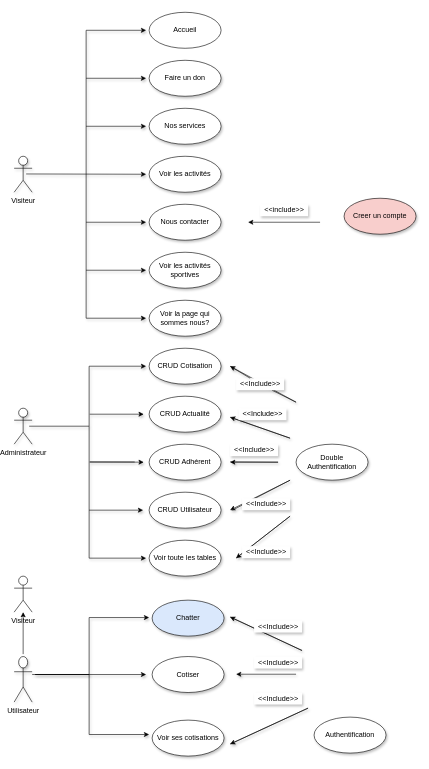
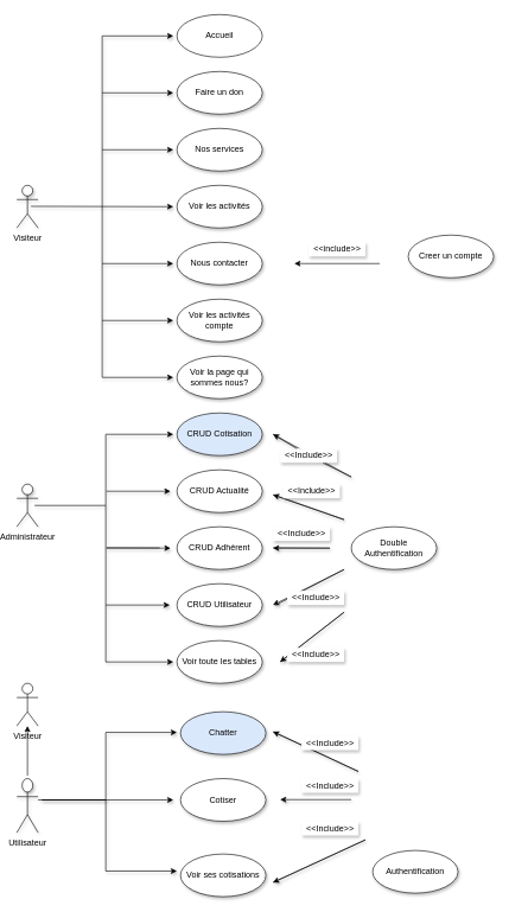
- <mxCell id="55" value="&lt;span&gt;Creer un compte&lt;/span&gt;" style="ellipse;whiteSpace=wrap;html=1;fillColor=#f8cecc;shadow=1;" parent="1" vertex="1"><mxGeometry x="570" y="330" width="120" height="60" as="geometry" /></mxCell>
+ <mxCell id="55" value="&lt;span&gt;Creer un compte&lt;/span&gt;" style="ellipse;whiteSpace=wrap;html=1;fillColor=#FFFFFF;shadow=1;" parent="1" vertex="1"><mxGeometry x="570" y="330" width="120" height="60" as="geometry" /></mxCell>
- <mxCell id="53" value="&lt;span&gt;Voir les activités sportives&lt;/span&gt;" style="ellipse;whiteSpace=wrap;html=1;fillColor=#FFFFFF;shadow=1;" parent="1" vertex="1"><mxGeometry x="245" y="420" width="120" height="60" as="geometry" /></mxCell>
+ <mxCell id="53" value="&lt;span&gt;Voir les activités compte&lt;/span&gt;" style="ellipse;whiteSpace=wrap;html=1;fillColor=#FFFFFF;shadow=1;" parent="1" vertex="1"><mxGeometry x="245" y="420" width="120" height="60" as="geometry" /></mxCell>
- <mxCell id="18" value="&lt;span&gt;CRUD Cotisation&lt;/span&gt;" style="ellipse;whiteSpace=wrap;html=1;fillColor=#FFFFFF;shadow=1;" parent="1" vertex="1"><mxGeometry x="245" y="580" width="120" height="60" as="geometry" /></mxCell>
+ <mxCell id="18" value="&lt;span&gt;CRUD Cotisation&lt;/span&gt;" style="ellipse;whiteSpace=wrap;html=1;fillColor=#dae8fc;shadow=1;" parent="1" vertex="1"><mxGeometry x="245" y="580" width="120" height="60" as="geometry" /></mxCell>
